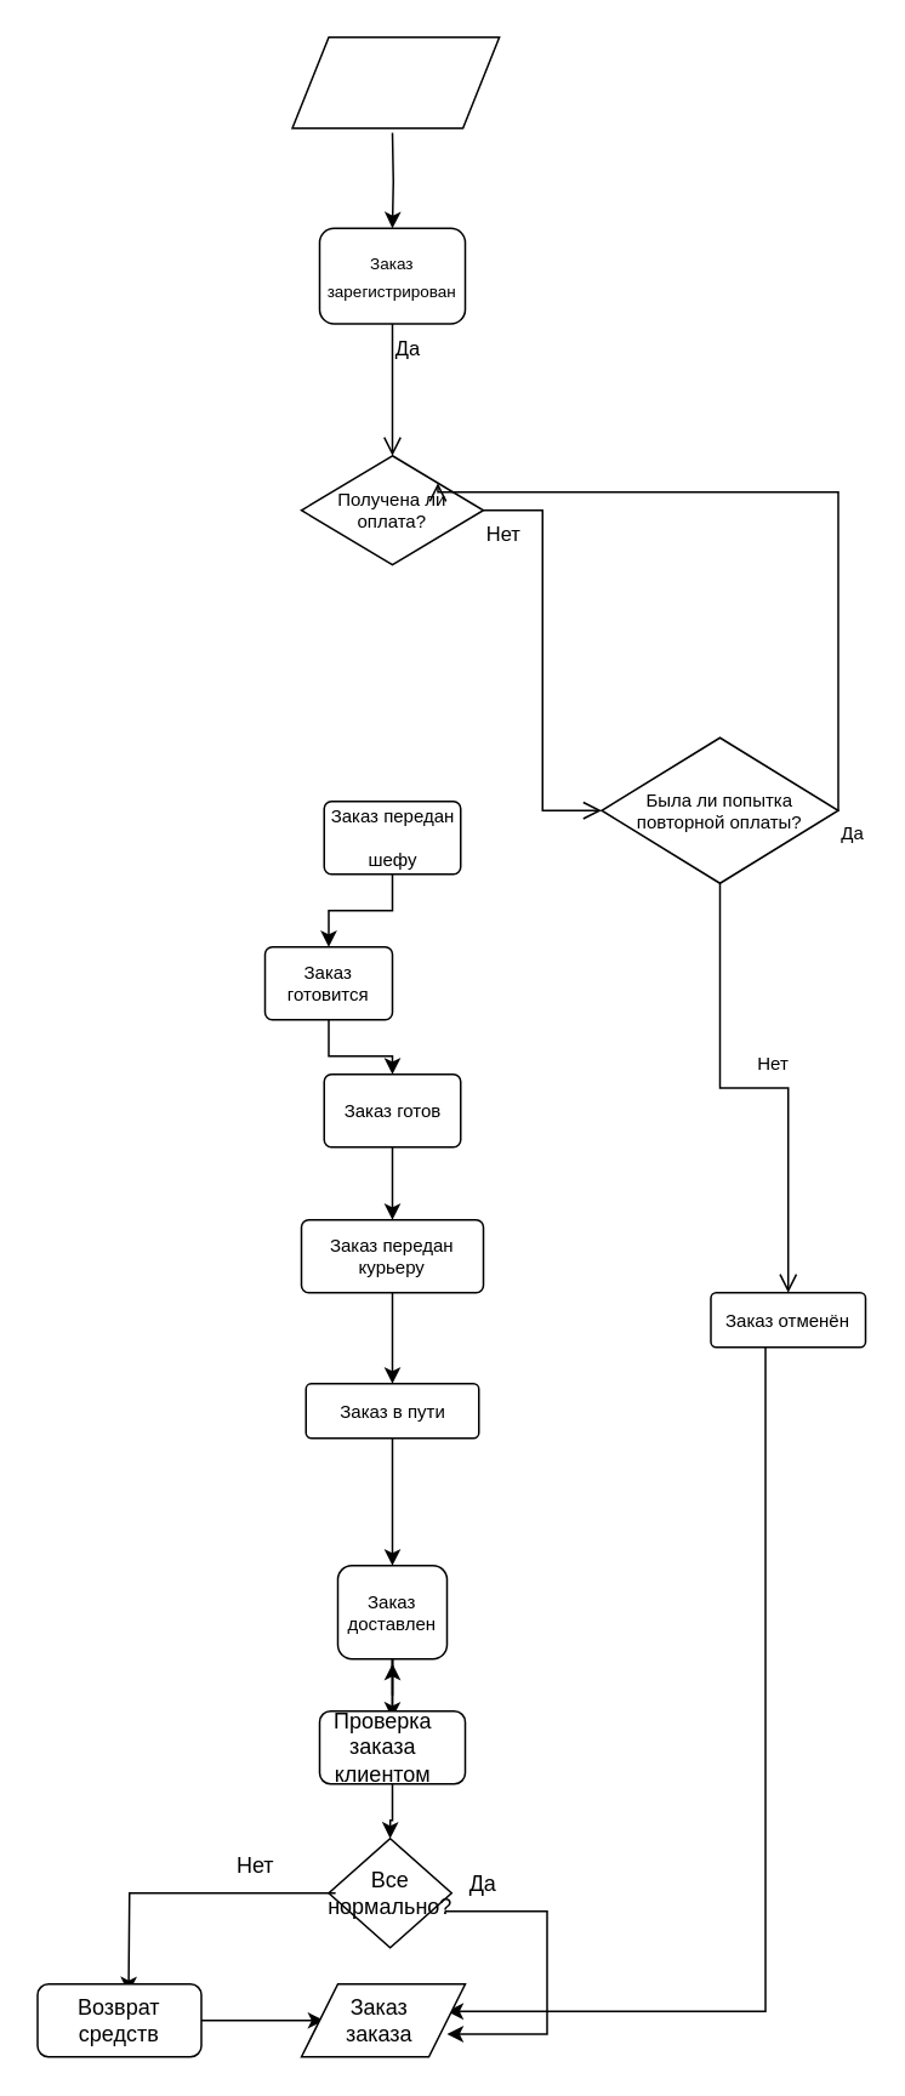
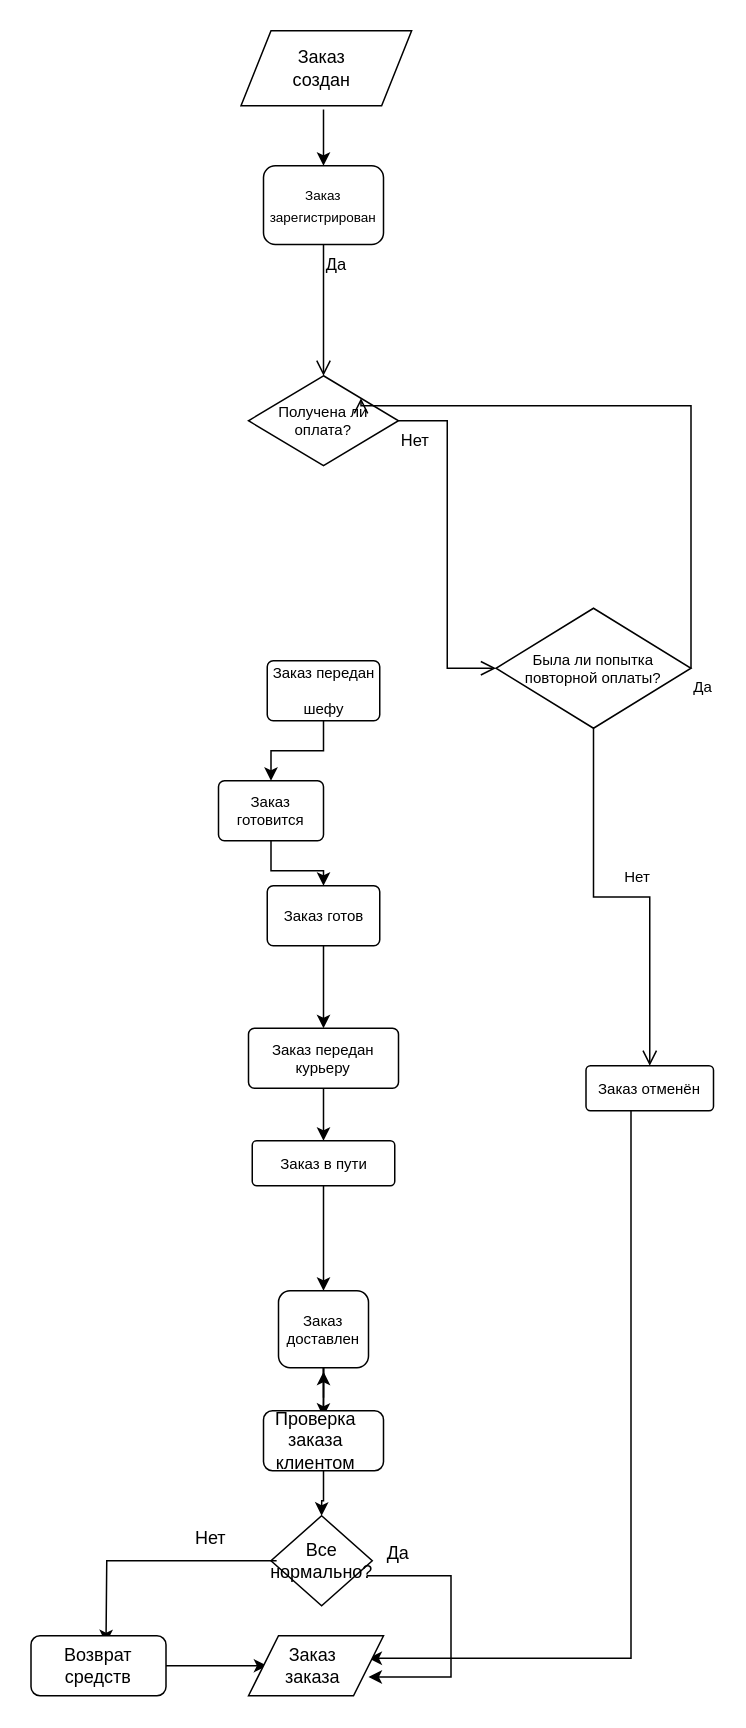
+ <mxCell id="41" value="Заказ создан" style="text;html=1;strokeColor=none;fillColor=none;align=center;verticalAlign=middle;whiteSpace=wrap;rounded=0;" vertex="1" parent="1"><mxGeometry x="183.75" y="30" width="60" height="30" as="geometry" /></mxCell>
- <mxCell id="3" value="&lt;font style=&quot;font-size: 9px;&quot;&gt;Заказ зарегистрирован&lt;/font&gt;" style="rounded=1;whiteSpace=wrap;html=1;" parent="1" vertex="1"><mxGeometry x="175" y="125" width="80" height="52.5" as="geometry" /></mxCell>
+ <mxCell id="3" value="&lt;font style=&quot;font-size: 9px;&quot;&gt;Заказ зарегистрирован&lt;/font&gt;" style="rounded=1;whiteSpace=wrap;html=1;" parent="1" vertex="1"><mxGeometry x="175" y="110" width="80" height="52.5" as="geometry" /></mxCell>
- <mxCell id="16" value="Заказ передан курьеру" style="rounded=1;arcSize=10;whiteSpace=wrap;html=1;align=center;fontSize=10;" parent="1" vertex="1"><mxGeometry x="165" y="670" width="100" height="40" as="geometry" /></mxCell>
+ <mxCell id="16" value="Заказ передан курьеру" style="rounded=1;arcSize=10;whiteSpace=wrap;html=1;align=center;fontSize=10;" parent="1" vertex="1"><mxGeometry x="165" y="685" width="100" height="40" as="geometry" /></mxCell>
